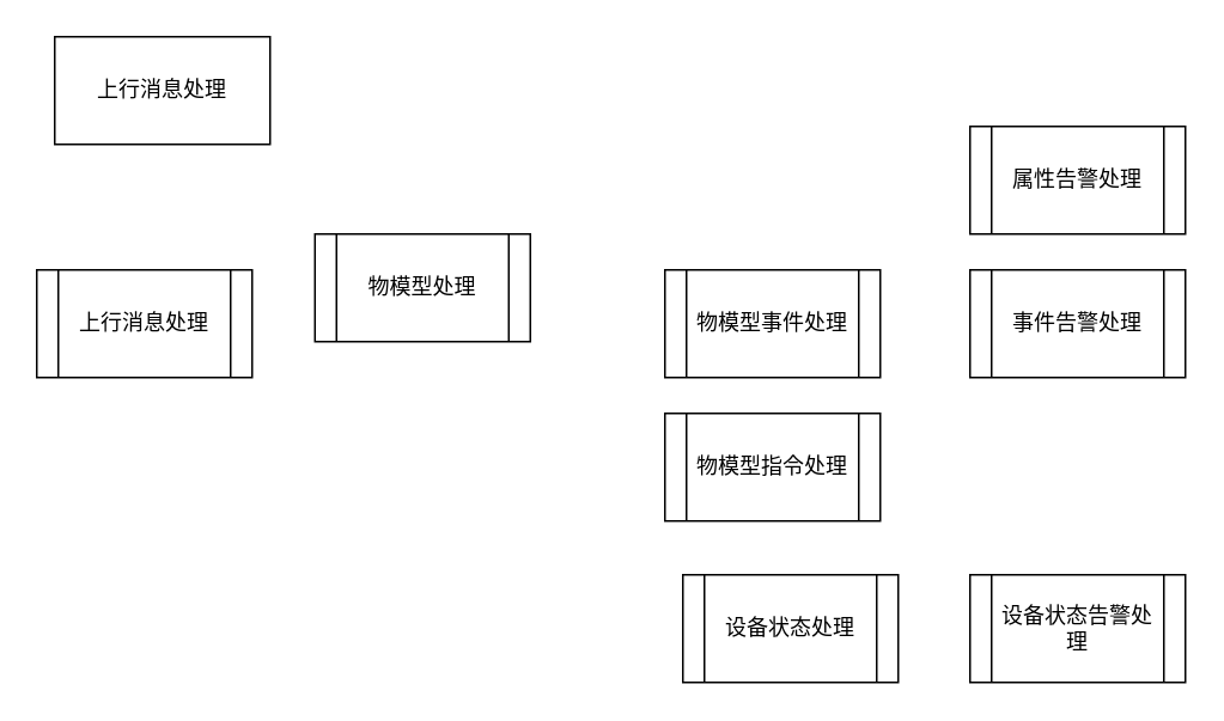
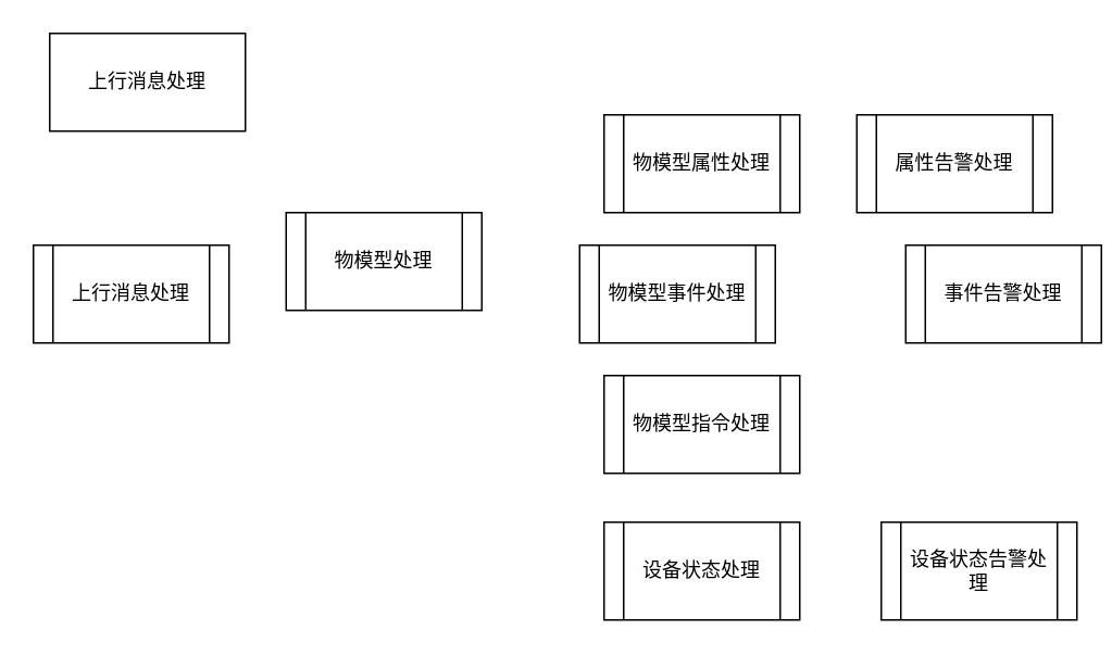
+ <mxCell id="5" value="物模型属性处理" style="shape=process;whiteSpace=wrap;html=1;backgroundOutline=1;" vertex="1" parent="1"><mxGeometry x="370" y="70" width="120" height="60" as="geometry" /></mxCell>
- <mxCell id="8" value="属性告警处理" style="shape=process;whiteSpace=wrap;html=1;backgroundOutline=1;" vertex="1" parent="1"><mxGeometry x="540" y="70" width="120" height="60" as="geometry" /></mxCell>
+ <mxCell id="8" value="属性告警处理" style="shape=process;whiteSpace=wrap;html=1;backgroundOutline=1;" vertex="1" parent="1"><mxGeometry x="525" y="70" width="120" height="60" as="geometry" /></mxCell>
- <mxCell id="6" value="物模型事件处理" style="shape=process;whiteSpace=wrap;html=1;backgroundOutline=1;" vertex="1" parent="1"><mxGeometry x="370" y="150" width="120" height="60" as="geometry" /></mxCell>
+ <mxCell id="6" value="物模型事件处理" style="shape=process;whiteSpace=wrap;html=1;backgroundOutline=1;" vertex="1" parent="1"><mxGeometry x="355" y="150" width="120" height="60" as="geometry" /></mxCell>
- <mxCell id="9" value="事件告警处理" style="shape=process;whiteSpace=wrap;html=1;backgroundOutline=1;" vertex="1" parent="1"><mxGeometry x="540" y="150" width="120" height="60" as="geometry" /></mxCell>
+ <mxCell id="9" value="事件告警处理" style="shape=process;whiteSpace=wrap;html=1;backgroundOutline=1;" vertex="1" parent="1"><mxGeometry x="555" y="150" width="120" height="60" as="geometry" /></mxCell>
- <mxCell id="10" value="设备状态处理" style="shape=process;whiteSpace=wrap;html=1;backgroundOutline=1;" vertex="1" parent="1"><mxGeometry x="380" y="320" width="120" height="60" as="geometry" /></mxCell>
+ <mxCell id="10" value="设备状态处理" style="shape=process;whiteSpace=wrap;html=1;backgroundOutline=1;" vertex="1" parent="1"><mxGeometry x="370" y="320" width="120" height="60" as="geometry" /></mxCell>
